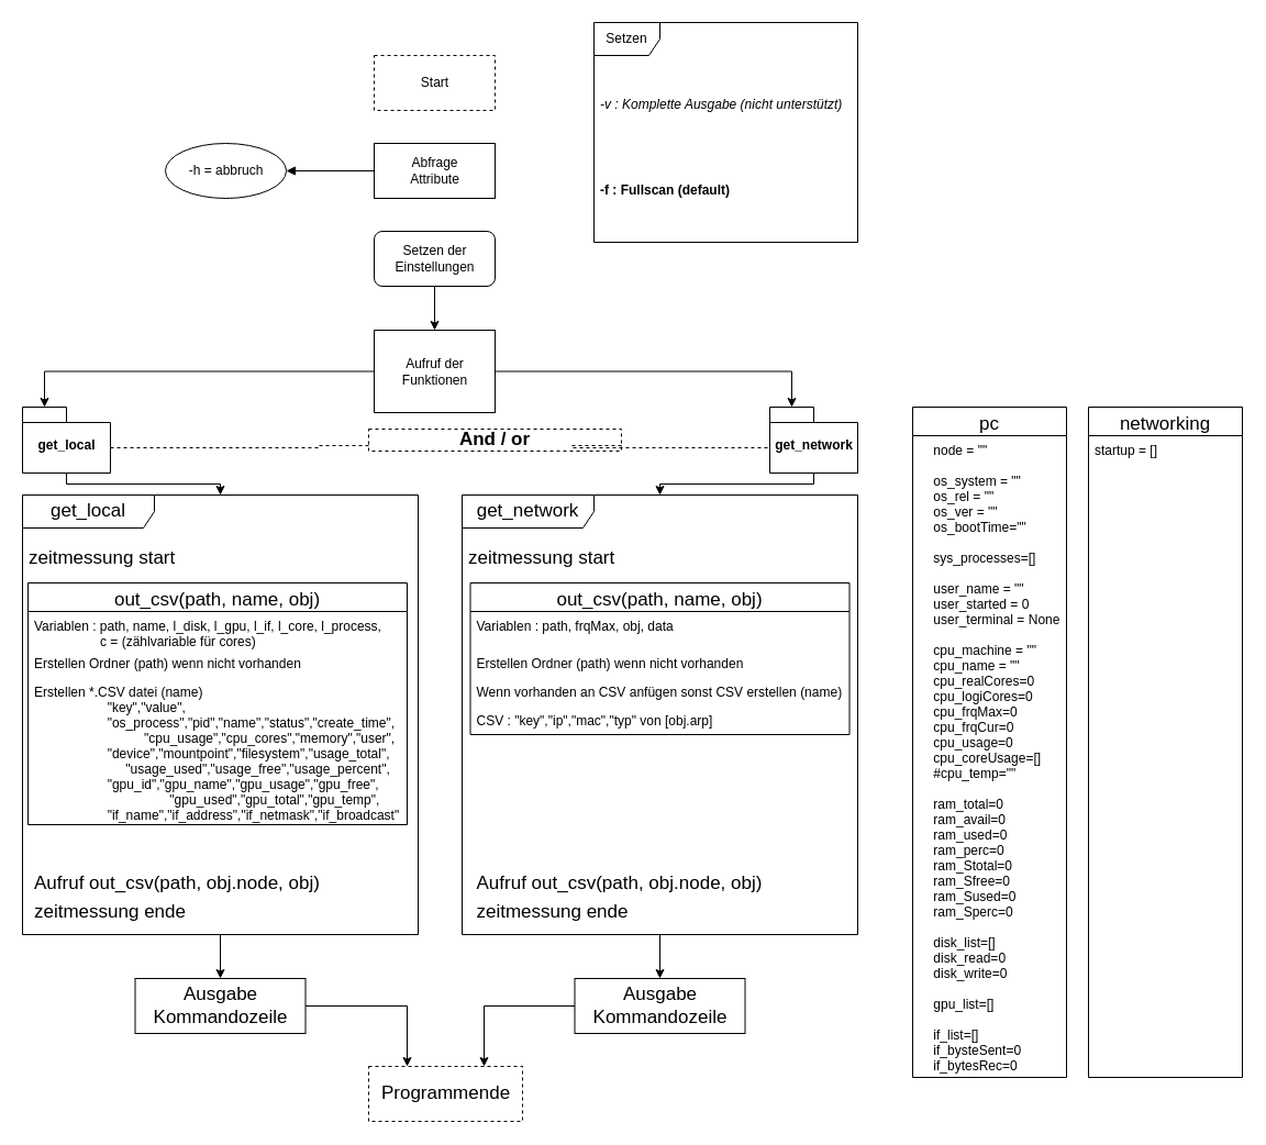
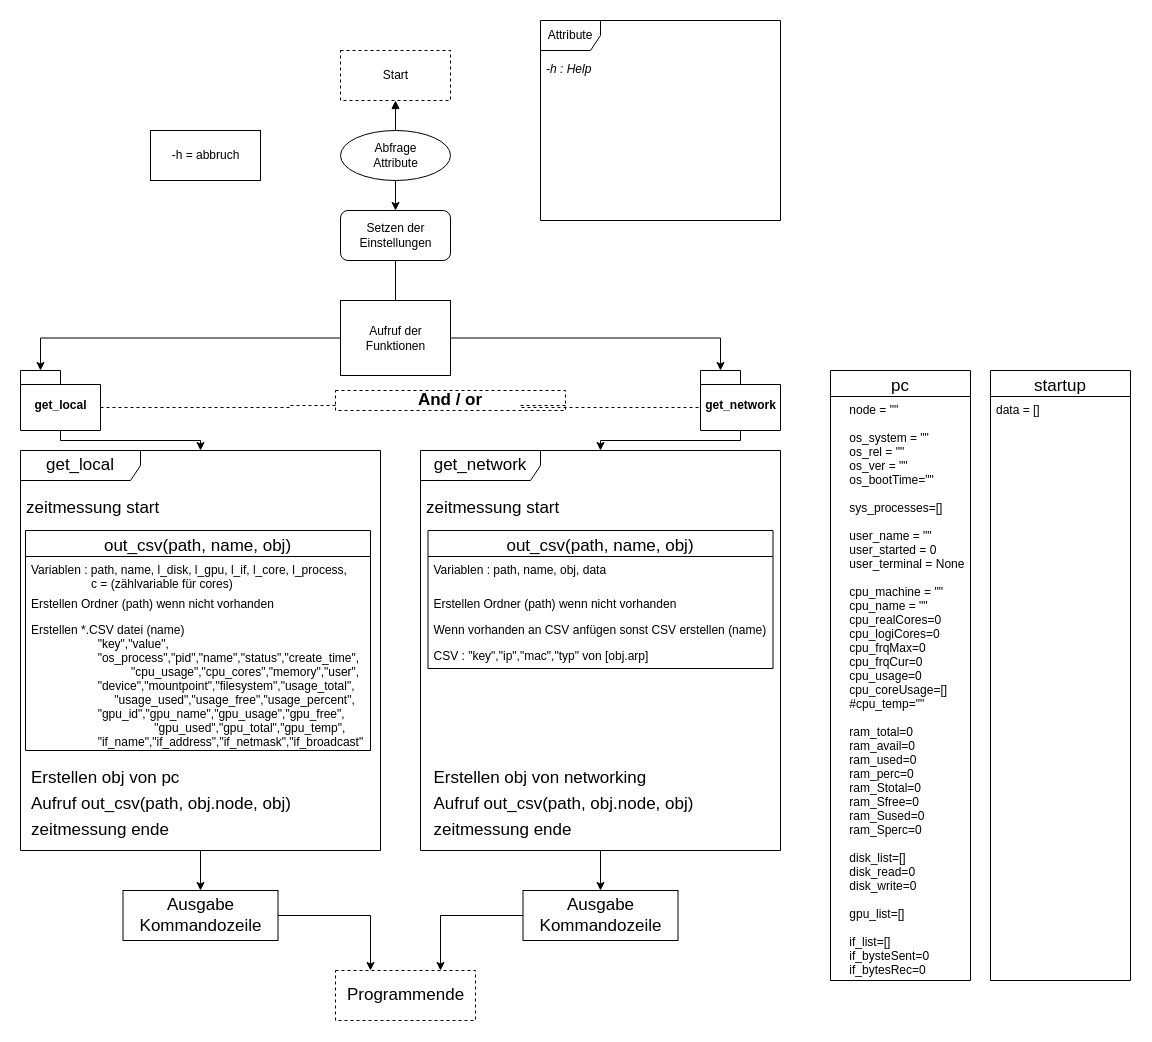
- <mxCell id="6" value="Setzen" style="shape=umlFrame;whiteSpace=wrap;html=1;" parent="1" vertex="1"><mxGeometry x="540" y="20" width="240" height="200" as="geometry" /></mxCell>
+ <mxCell id="6" value="Attribute" style="shape=umlFrame;whiteSpace=wrap;html=1;" parent="1" vertex="1"><mxGeometry x="540" y="20" width="240" height="200" as="geometry" /></mxCell>
+ <mxCell id="40" value="-h : Help" style="text;strokeColor=none;fillColor=none;align=left;verticalAlign=top;spacingLeft=4;spacingRight=4;overflow=hidden;rotatable=0;points=[[0,0.5],[1,0.5]];portConstraint=eastwest;fontStyle=2" vertex="1" parent="1"><mxGeometry x="540" y="55" width="240" height="26" as="geometry" /></mxCell>
- <mxCell id="7" value="-v : Komplette Ausgabe (nicht unterstützt)" style="text;strokeColor=none;fillColor=none;align=left;verticalAlign=top;spacingLeft=4;spacingRight=4;overflow=hidden;rotatable=0;points=[[0,0.5],[1,0.5]];portConstraint=eastwest;fontStyle=2" parent="1" vertex="1"><mxGeometry x="540" y="81" width="240" height="26" as="geometry" /></mxCell>
- <mxCell id="52" value="-h = abbruch" style="ellipse;html=1;" vertex="1" parent="1"><mxGeometry x="150" y="130" width="110" height="50" as="geometry" /></mxCell>
+ <mxCell id="52" value="-h = abbruch" style="html=1;" vertex="1" parent="1"><mxGeometry x="150" y="130" width="110" height="50" as="geometry" /></mxCell>
- <mxCell id="4" style="edgeStyle=orthogonalEdgeStyle;rounded=0;orthogonalLoop=1;jettySize=auto;html=1;entryX=1;entryY=0.5;entryDx=0;entryDy=0;startArrow=none;startFill=0;endArrow=block;endFill=1;" edge="1" parent="1" source="5" target="52"><mxGeometry relative="1" as="geometry" /></mxCell>
+ <mxCell id="4" style="edgeStyle=orthogonalEdgeStyle;rounded=0;orthogonalLoop=1;jettySize=auto;html=1;startArrow=none;startFill=0;endArrow=block;endFill=1;" edge="1" parent="1" source="5" target="2"><mxGeometry relative="1" as="geometry" /></mxCell>
- <mxCell id="5" value="Abfrage &lt;br&gt;Attribute" style="html=1;" parent="1" vertex="1"><mxGeometry x="340" y="130" width="110" height="50" as="geometry" /></mxCell>
+ <mxCell id="5" value="Abfrage &lt;br&gt;Attribute" style="ellipse;html=1;" parent="1" vertex="1"><mxGeometry x="340" y="130" width="110" height="50" as="geometry" /></mxCell>
- <mxCell id="8" value="-f : Fullscan (default)" style="text;strokeColor=none;fillColor=none;align=left;verticalAlign=top;spacingLeft=4;spacingRight=4;overflow=hidden;rotatable=0;points=[[0,0.5],[1,0.5]];portConstraint=eastwest;fontStyle=1" parent="1" vertex="1"><mxGeometry x="540" y="159" width="240" height="26" as="geometry" /></mxCell>
+ <mxCell id="3" style="edgeStyle=orthogonalEdgeStyle;rounded=0;orthogonalLoop=1;jettySize=auto;html=1;exitX=0.5;exitY=1;exitDx=0;exitDy=0;entryX=0.5;entryY=0;entryDx=0;entryDy=0;" parent="1" source="5" target="10" edge="1"><mxGeometry relative="1" as="geometry" /></mxCell>
- <mxCell id="9" style="edgeStyle=orthogonalEdgeStyle;rounded=0;orthogonalLoop=1;jettySize=auto;html=1;exitX=0.5;exitY=1;exitDx=0;exitDy=0;entryX=0.5;entryY=0;entryDx=0;entryDy=0;" parent="1" source="10" target="13" edge="1"><mxGeometry relative="1" as="geometry" /></mxCell>
+ <mxCell id="9" style="edgeStyle=orthogonalEdgeStyle;rounded=0;orthogonalLoop=1;jettySize=auto;html=1;exitX=0.5;exitY=1;exitDx=0;exitDy=0;entryX=0.5;entryY=0;entryDx=0;entryDy=0;endArrow=none;" parent="1" source="10" target="13" edge="1"><mxGeometry relative="1" as="geometry" /></mxCell>
- <mxCell id="50" value="networking" style="swimlane;fontStyle=0;childLayout=stackLayout;horizontal=1;startSize=26;fillColor=none;horizontalStack=0;resizeParent=1;resizeParentMax=0;resizeLast=0;collapsible=1;marginBottom=0;fontSize=17;strokeColor=#000000;" vertex="1" parent="1"><mxGeometry x="990" y="370" width="140" height="610" as="geometry" /></mxCell>
+ <mxCell id="50" value="startup" style="swimlane;fontStyle=0;childLayout=stackLayout;horizontal=1;startSize=26;fillColor=none;horizontalStack=0;resizeParent=1;resizeParentMax=0;resizeLast=0;collapsible=1;marginBottom=0;fontSize=17;strokeColor=#000000;" vertex="1" parent="1"><mxGeometry x="990" y="370" width="140" height="610" as="geometry" /></mxCell>
- <mxCell id="51" value="startup = []" style="text;strokeColor=none;fillColor=none;align=left;verticalAlign=top;spacingLeft=4;spacingRight=4;overflow=hidden;rotatable=0;points=[[0,0.5],[1,0.5]];portConstraint=eastwest;" vertex="1" parent="50"><mxGeometry y="26" width="140" height="584" as="geometry" /></mxCell>
+ <mxCell id="51" value="data = []" style="text;strokeColor=none;fillColor=none;align=left;verticalAlign=top;spacingLeft=4;spacingRight=4;overflow=hidden;rotatable=0;points=[[0,0.5],[1,0.5]];portConstraint=eastwest;" vertex="1" parent="50"><mxGeometry y="26" width="140" height="584" as="geometry" /></mxCell>
- <mxCell id="43" value="Variablen : path, frqMax, obj, data" style="text;strokeColor=none;fillColor=none;align=left;verticalAlign=top;spacingLeft=4;spacingRight=4;overflow=hidden;rotatable=0;points=[[0,0.5],[1,0.5]];portConstraint=eastwest;" vertex="1" parent="42"><mxGeometry y="26" width="345" height="34" as="geometry" /></mxCell>
+ <mxCell id="43" value="Variablen : path, name, obj, data" style="text;strokeColor=none;fillColor=none;align=left;verticalAlign=top;spacingLeft=4;spacingRight=4;overflow=hidden;rotatable=0;points=[[0,0.5],[1,0.5]];portConstraint=eastwest;" vertex="1" parent="42"><mxGeometry y="26" width="345" height="34" as="geometry" /></mxCell>
+ <mxCell id="30" value="Erstellen obj von pc" style="text;strokeColor=none;fillColor=none;align=left;verticalAlign=top;spacingLeft=4;spacingRight=4;overflow=hidden;rotatable=0;points=[[0,0.5],[1,0.5]];portConstraint=eastwest;fontSize=17;" parent="1" vertex="1"><mxGeometry x="25" y="760" width="320" height="26" as="geometry" /></mxCell>
+ <mxCell id="47" value="Erstellen obj von networking" style="text;strokeColor=none;fillColor=none;align=left;verticalAlign=top;spacingLeft=4;spacingRight=4;overflow=hidden;rotatable=0;points=[[0,0.5],[1,0.5]];portConstraint=eastwest;fontSize=17;" vertex="1" parent="1"><mxGeometry x="427.5" y="760" width="320" height="26" as="geometry" /></mxCell>
